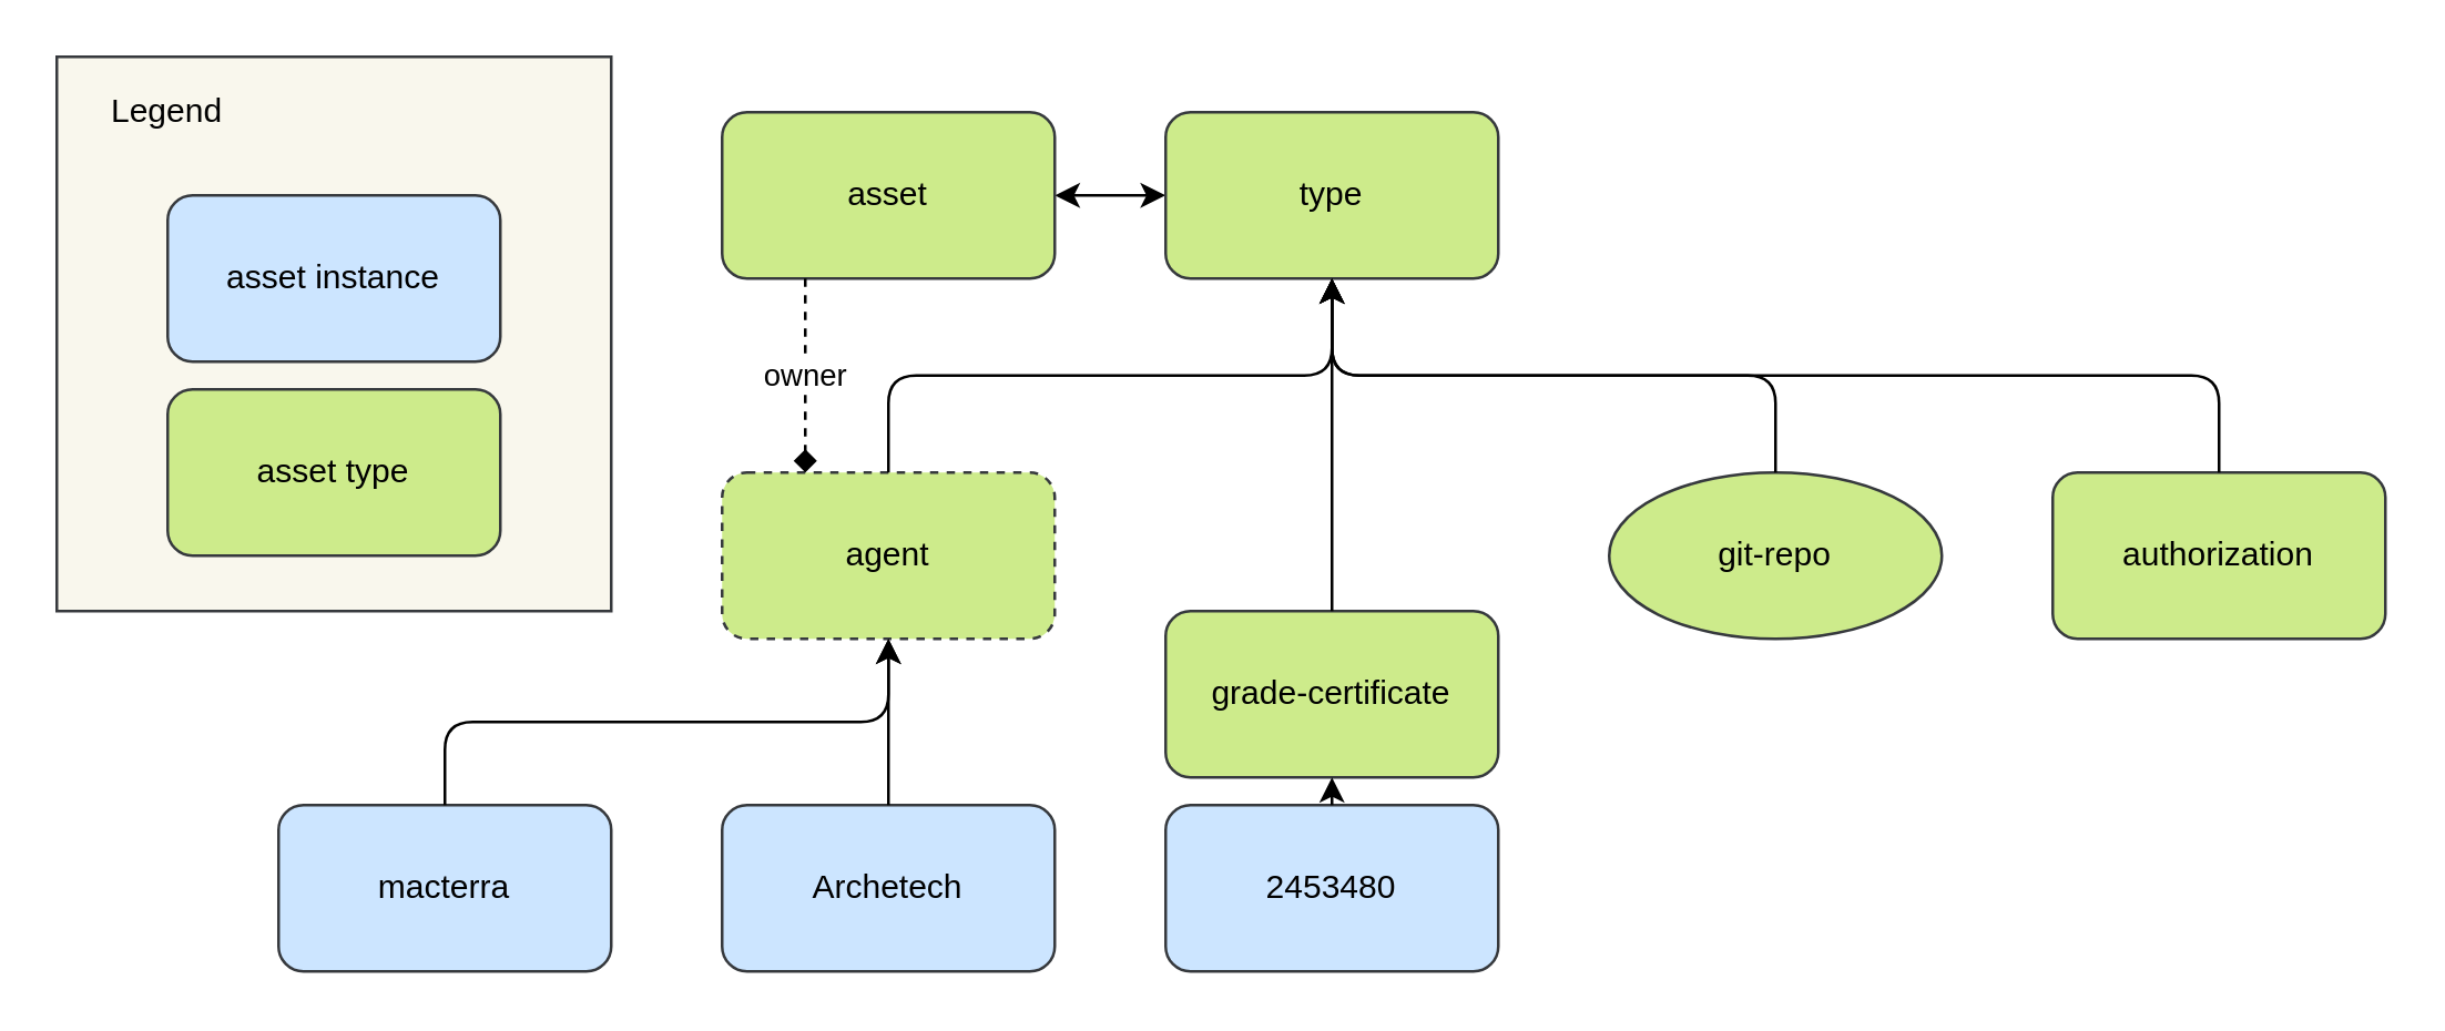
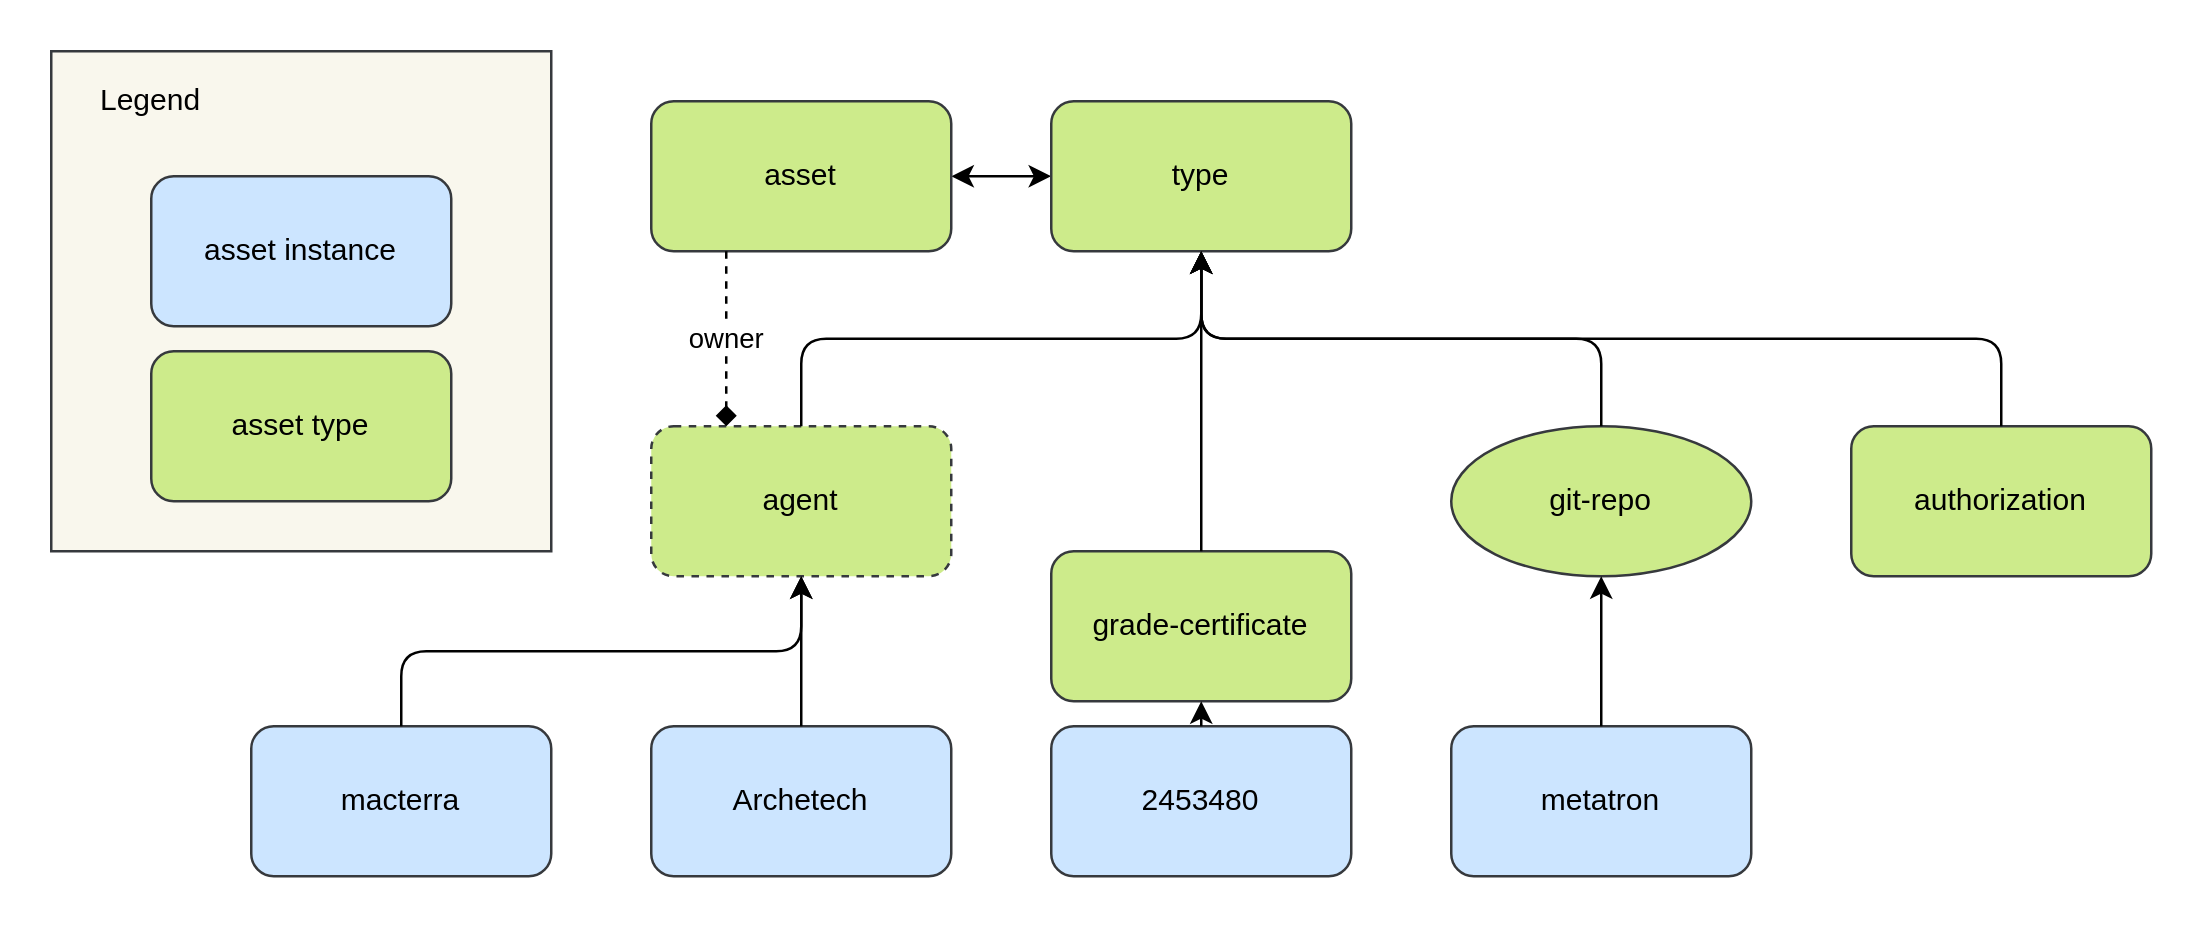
+ <mxCell id="16" value="" style="edgeStyle=orthogonalEdgeStyle;rounded=0;orthogonalLoop=1;jettySize=auto;html=1;startArrow=none;startFill=0;exitX=0.5;exitY=0;exitDx=0;exitDy=0;" edge="1" parent="1" source="15" target="14"><mxGeometry relative="1" as="geometry"><mxPoint x="640" y="370" as="sourcePoint" /><mxPoint x="490" y="240" as="targetPoint" /></mxGeometry></mxCell>
+ <mxCell id="15" value="metatron" style="rounded=1;whiteSpace=wrap;html=1;fillColor=#cce5ff;strokeColor=#36393d;" vertex="1" parent="1"><mxGeometry x="580" y="290" width="120" height="60" as="geometry" /></mxCell>
